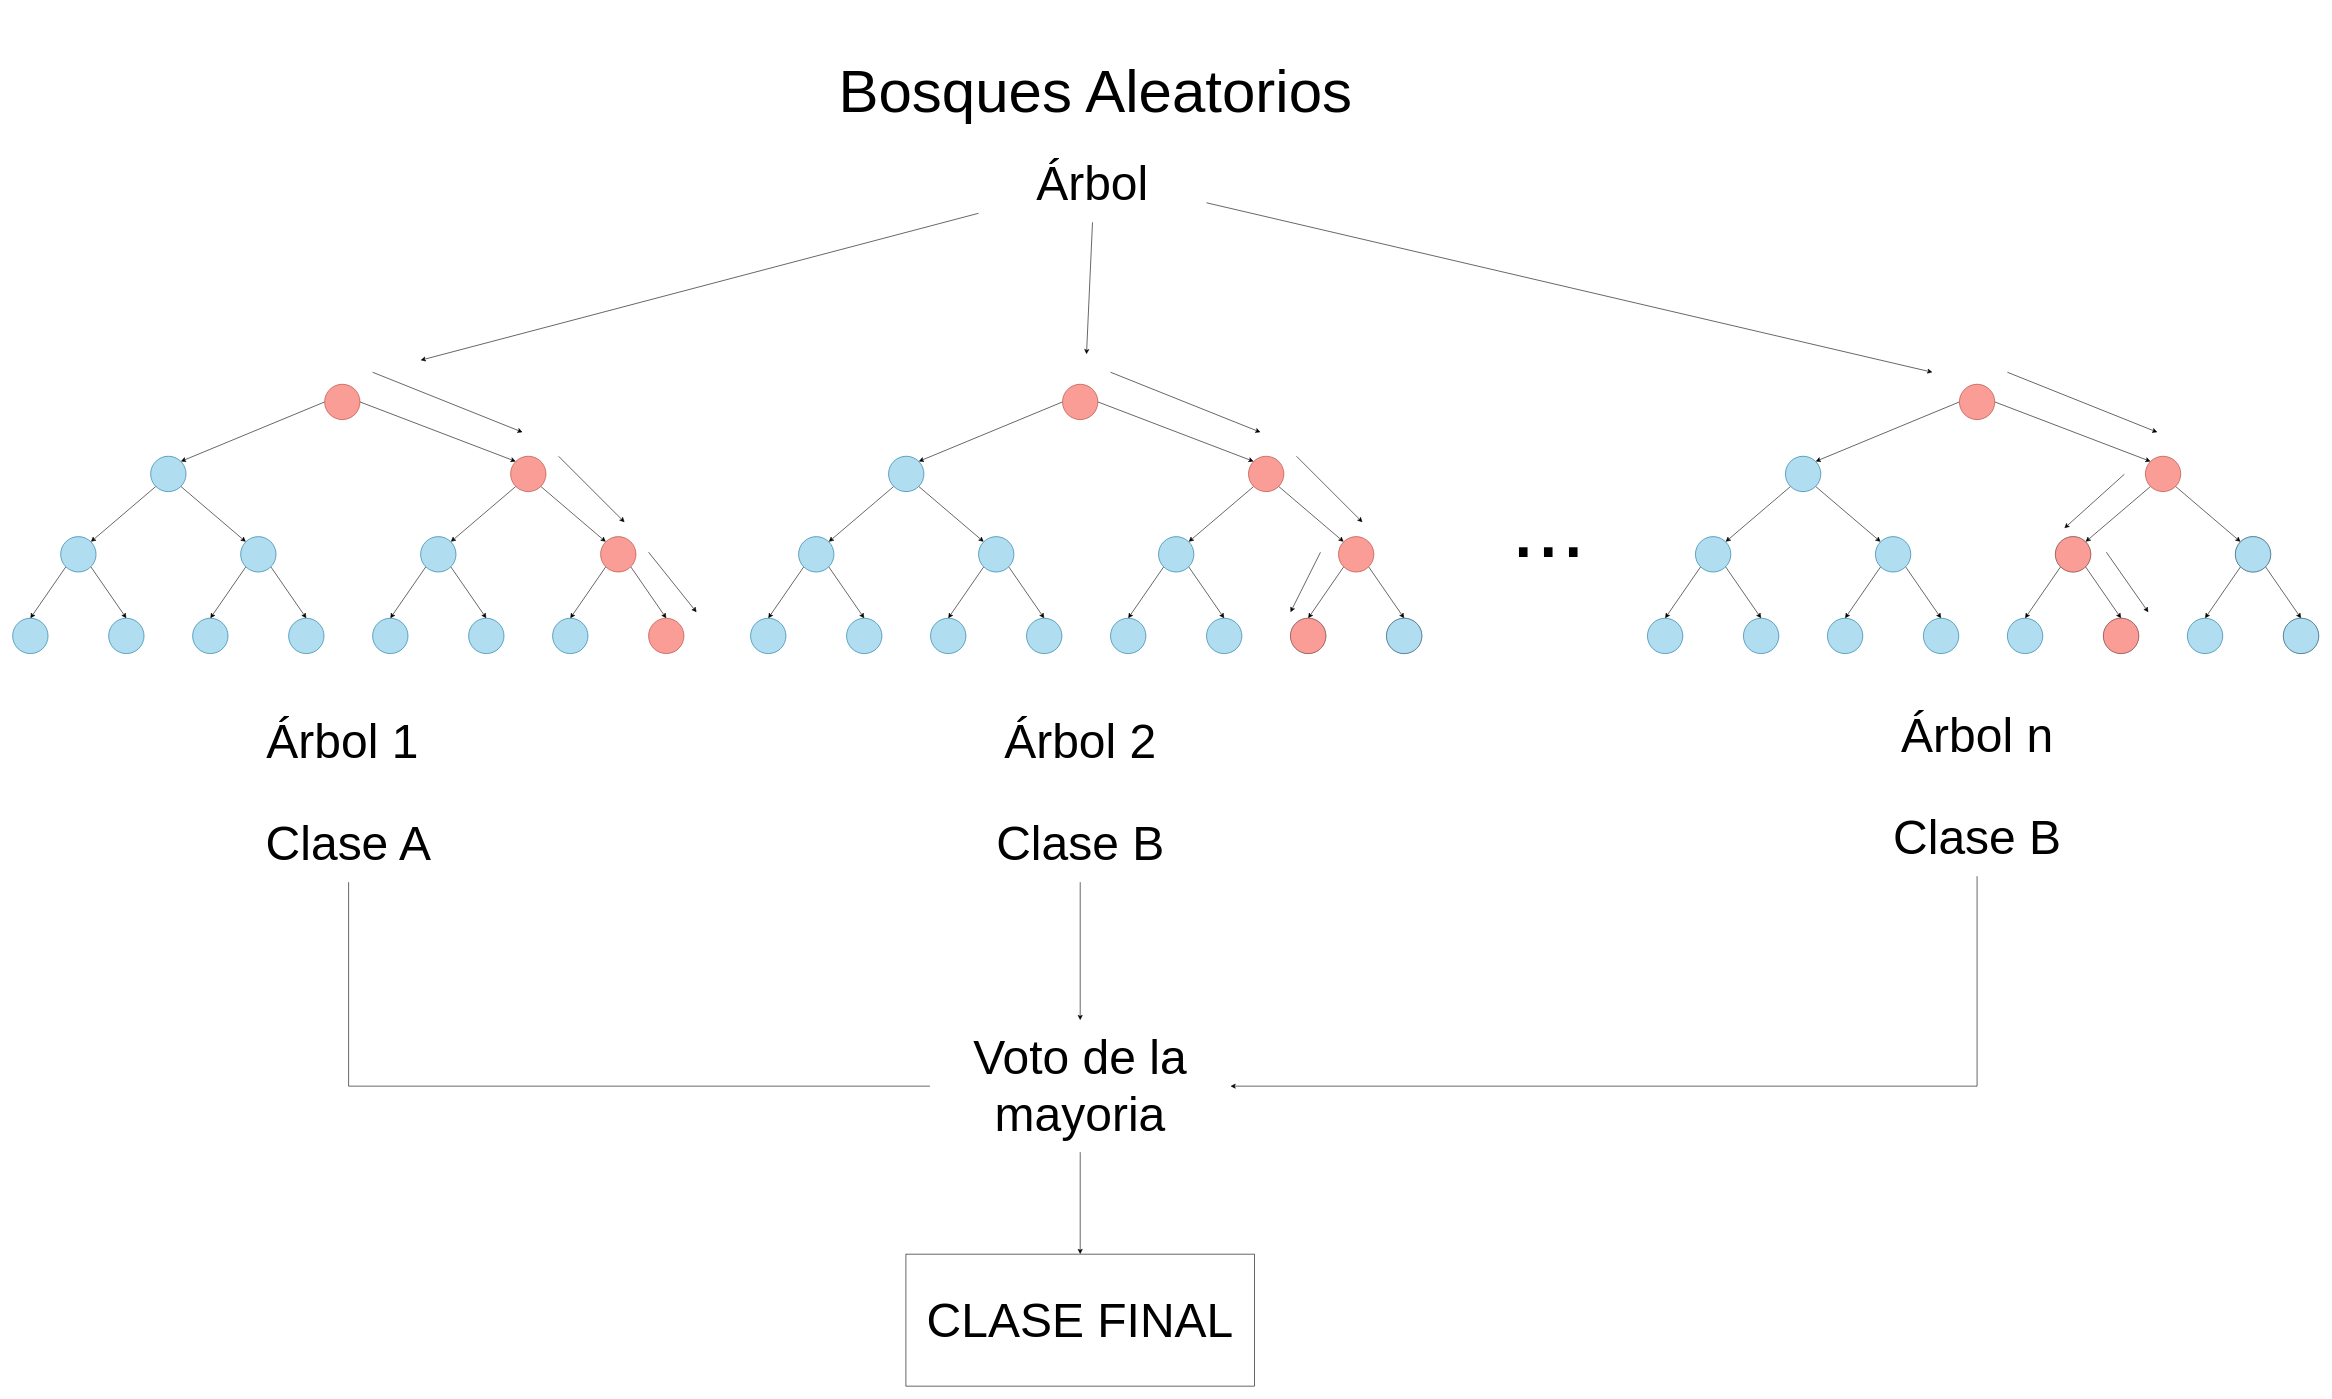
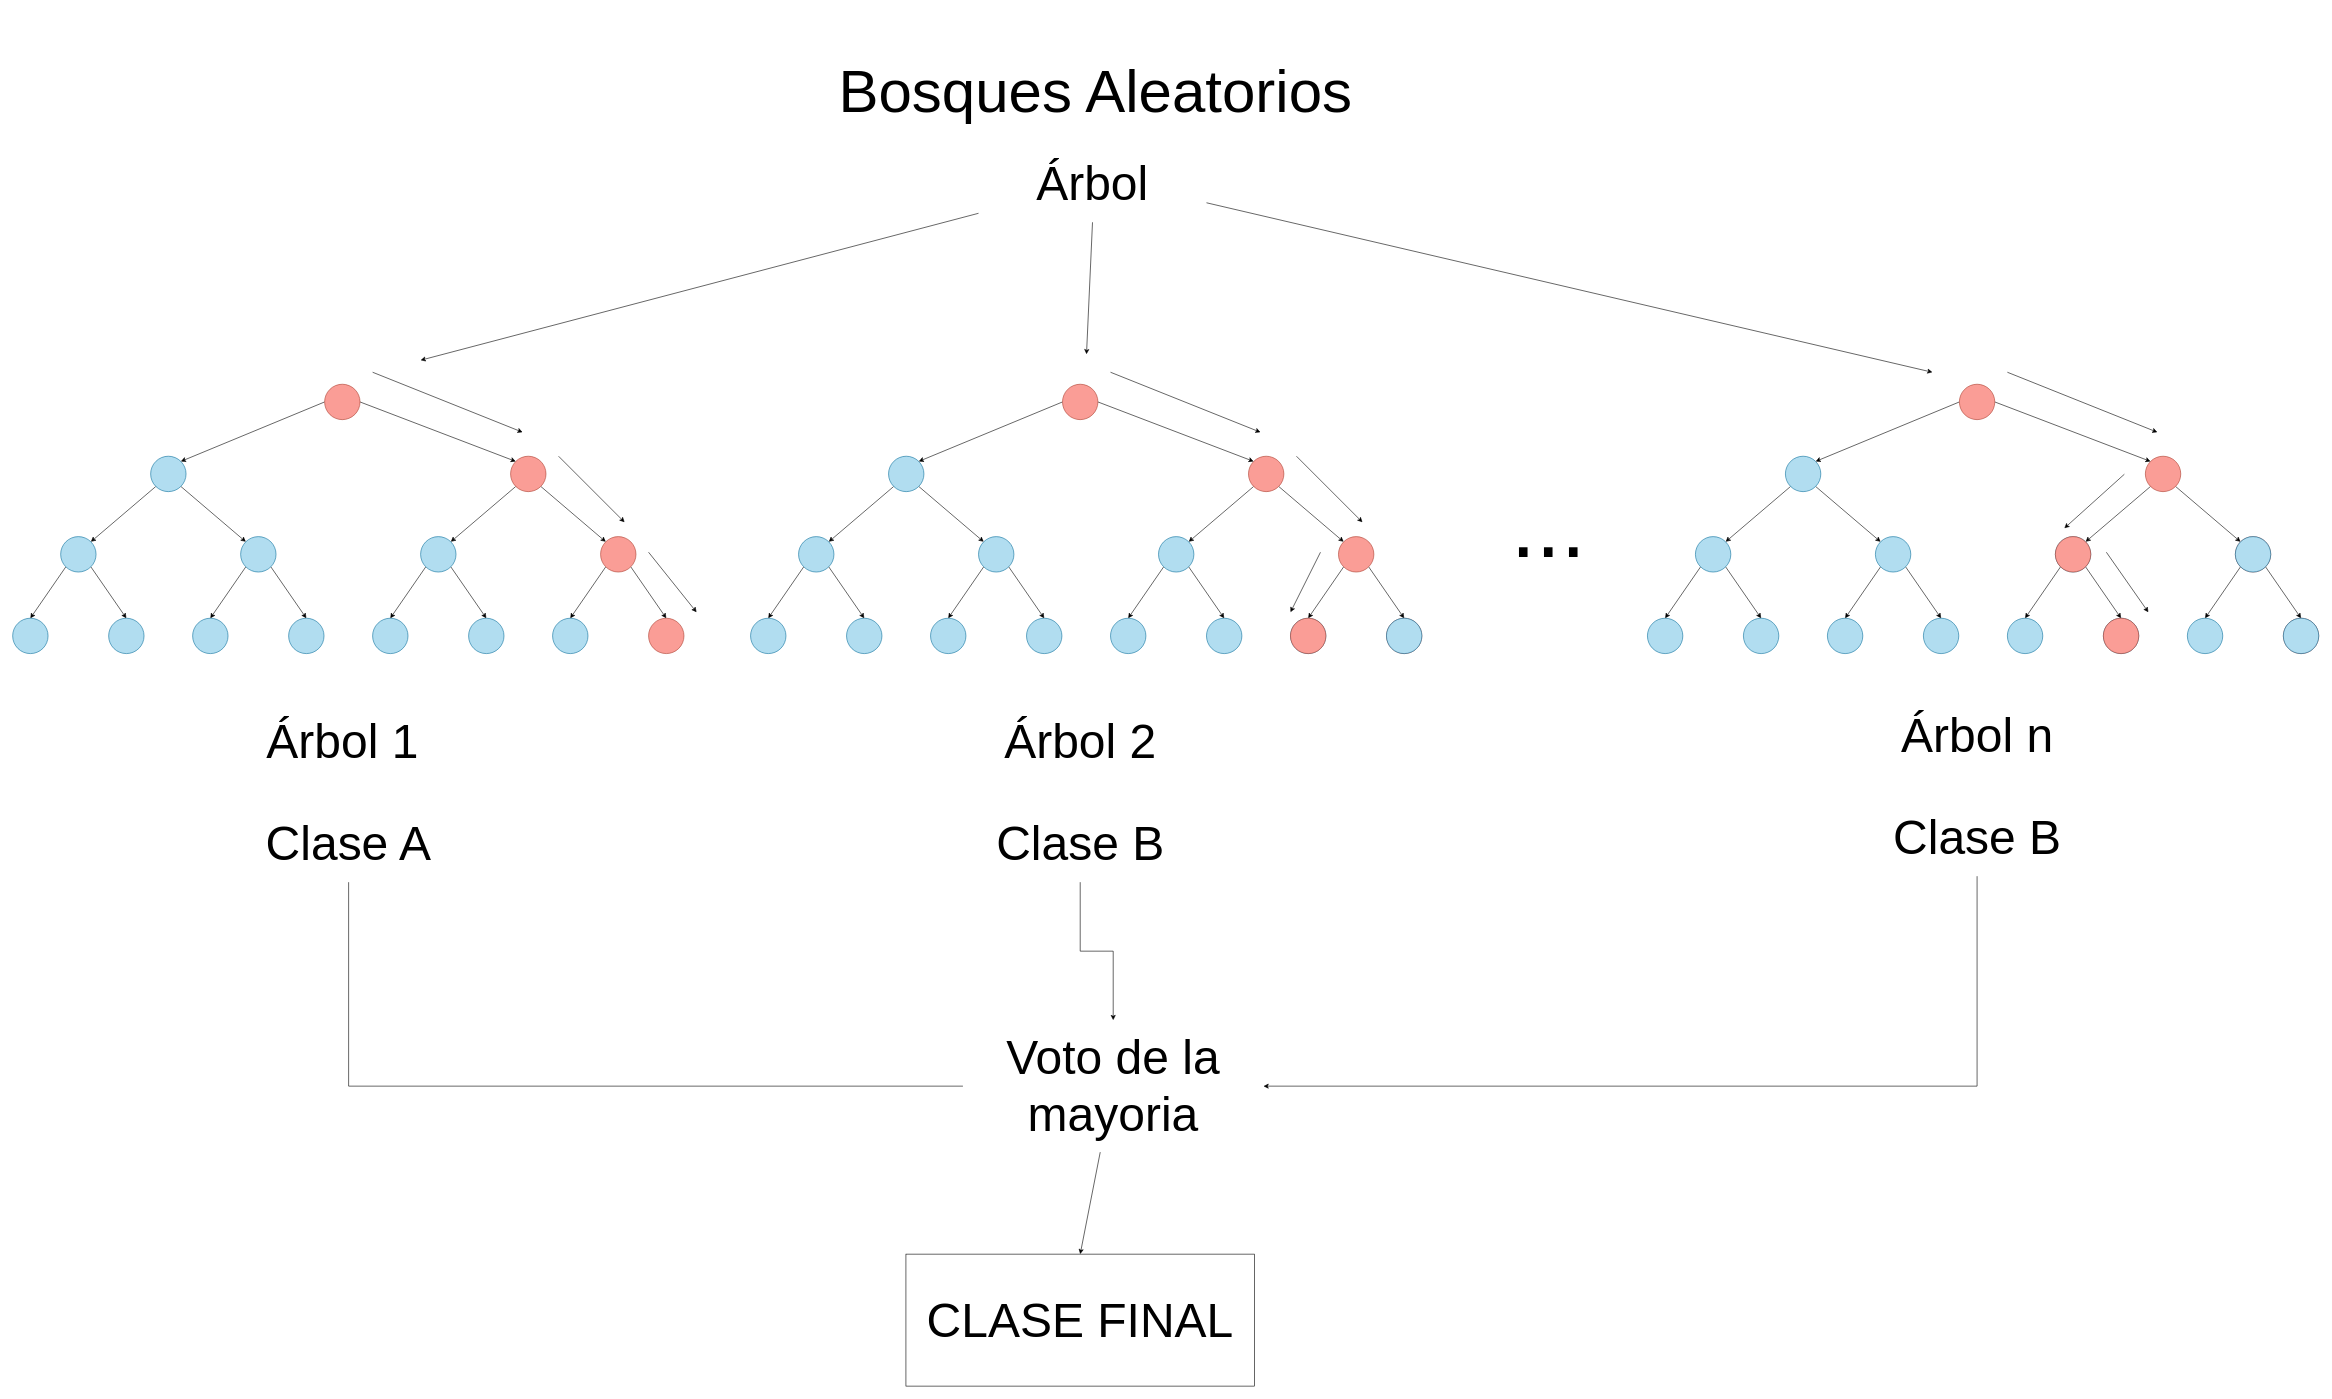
- <mxCell id="120" value="&lt;span style=&quot;font-size: 80px&quot;&gt;Voto de la mayoria&lt;/span&gt;" style="text;html=1;strokeColor=none;fillColor=none;align=center;verticalAlign=middle;whiteSpace=wrap;rounded=0;" vertex="1" parent="1"><mxGeometry x="1549" y="1700" width="501" height="220" as="geometry" /></mxCell>
+ <mxCell id="120" value="&lt;span style=&quot;font-size: 80px&quot;&gt;Voto de la mayoria&lt;/span&gt;" style="text;html=1;strokeColor=none;fillColor=none;align=center;verticalAlign=middle;whiteSpace=wrap;rounded=0;" vertex="1" parent="1"><mxGeometry x="1604" y="1700" width="501" height="220" as="geometry" /></mxCell>
